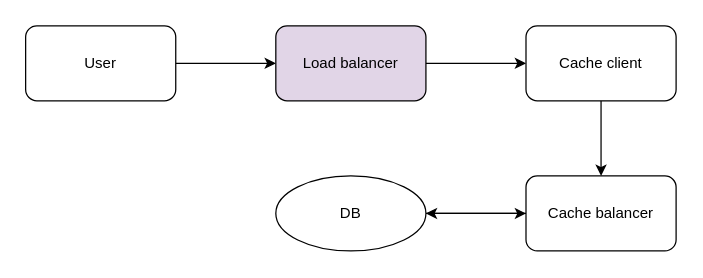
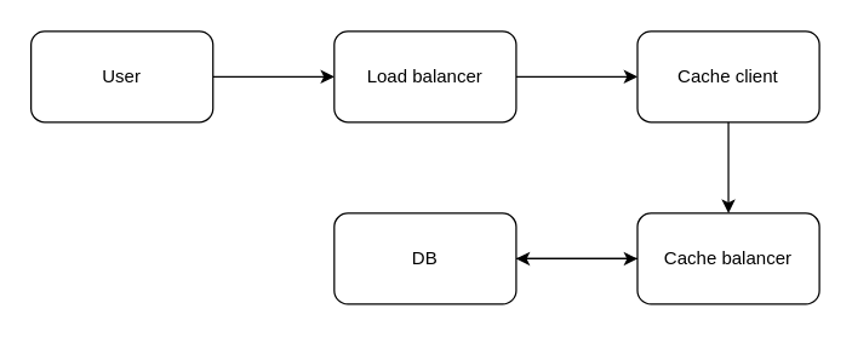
- <mxCell id="5" value="Load balancer" style="rounded=1;whiteSpace=wrap;html=1;fillColor=#e1d5e7;" parent="1" vertex="1"><mxGeometry x="220" y="20" width="120" height="60" as="geometry" /></mxCell>
+ <mxCell id="5" value="Load balancer" style="rounded=1;whiteSpace=wrap;html=1;" parent="1" vertex="1"><mxGeometry x="220" y="20" width="120" height="60" as="geometry" /></mxCell>
- <mxCell id="11" value="DB" style="ellipse;whiteSpace=wrap;html=1;" vertex="1" parent="1"><mxGeometry x="220" y="140" width="120" height="60" as="geometry" /></mxCell>
+ <mxCell id="11" value="DB" style="rounded=1;whiteSpace=wrap;html=1;" vertex="1" parent="1"><mxGeometry x="220" y="140" width="120" height="60" as="geometry" /></mxCell>
